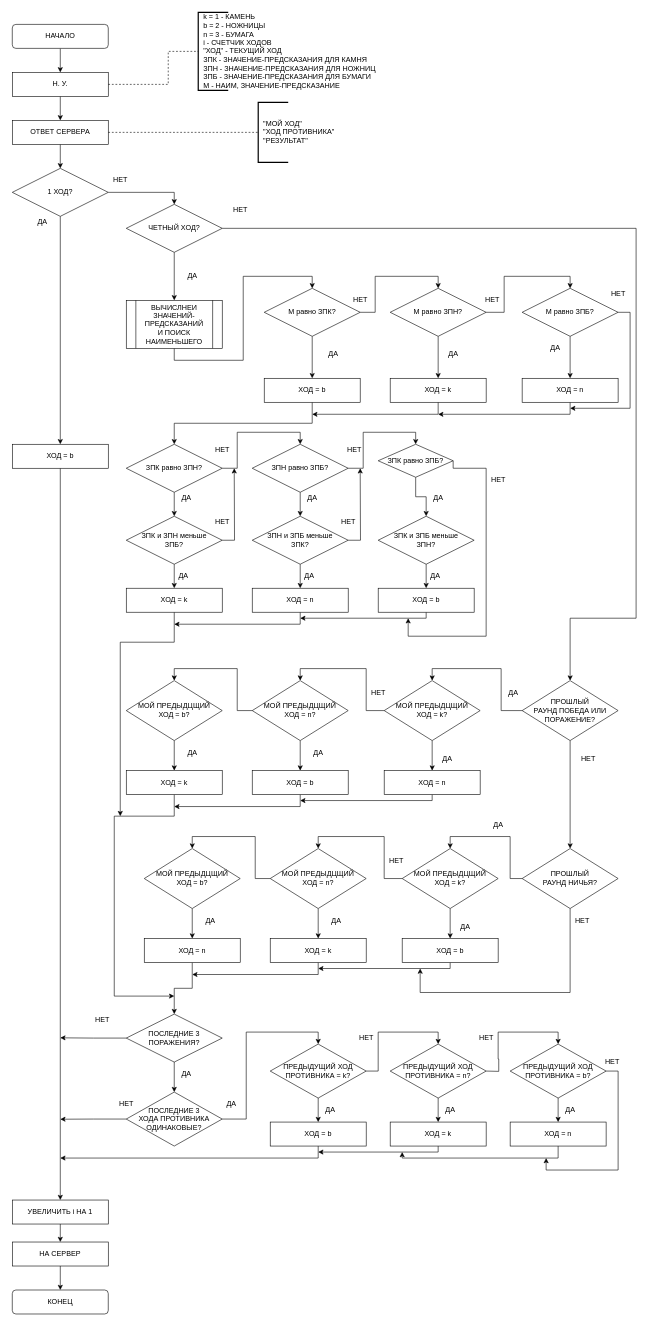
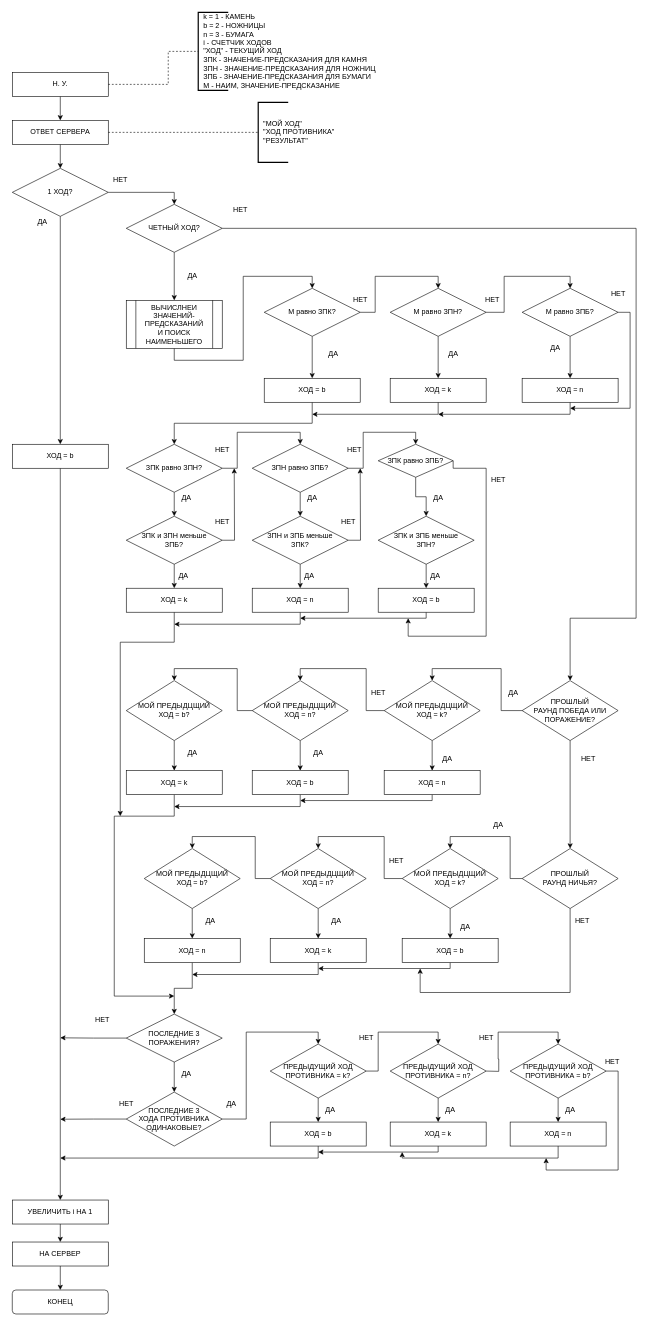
- <mxCell id="3" value="НАЧАЛО" style="rounded=1;whiteSpace=wrap;html=1;" parent="1" vertex="1"><mxGeometry x="20" y="40" width="160" height="40" as="geometry" /></mxCell>
- <mxCell id="2" style="edgeStyle=orthogonalEdgeStyle;rounded=0;orthogonalLoop=1;jettySize=auto;html=1;exitX=0.5;exitY=1;exitDx=0;exitDy=0;entryX=0.5;entryY=0;entryDx=0;entryDy=0;" parent="1" source="3" target="5" edge="1"><mxGeometry relative="1" as="geometry" /></mxCell>
